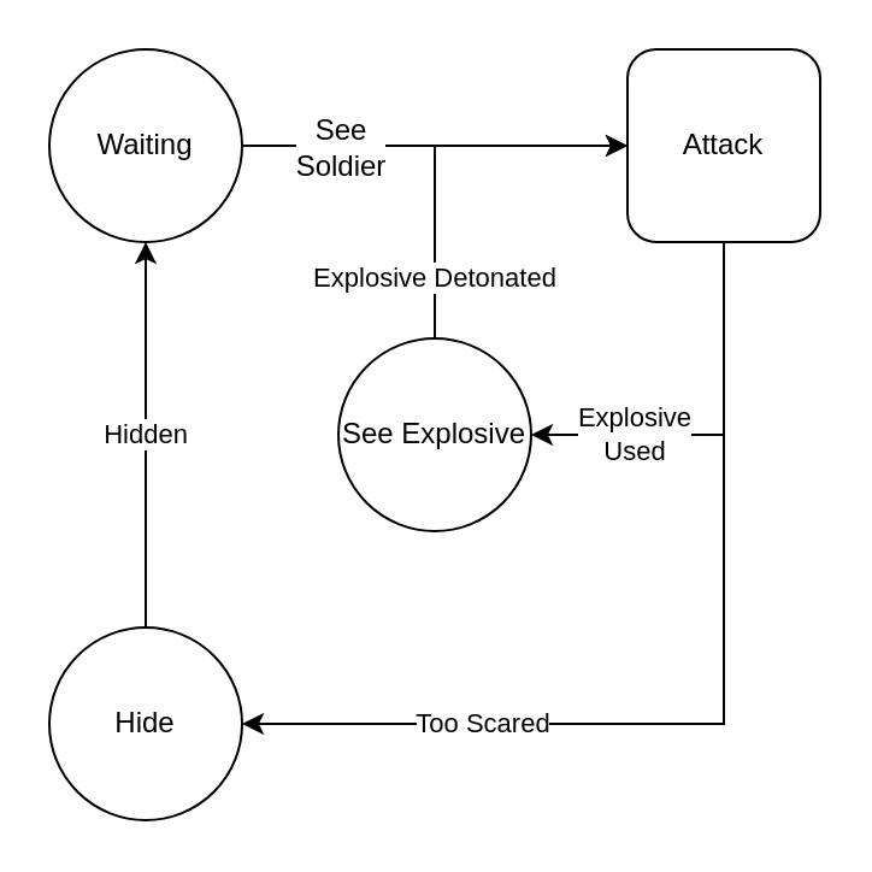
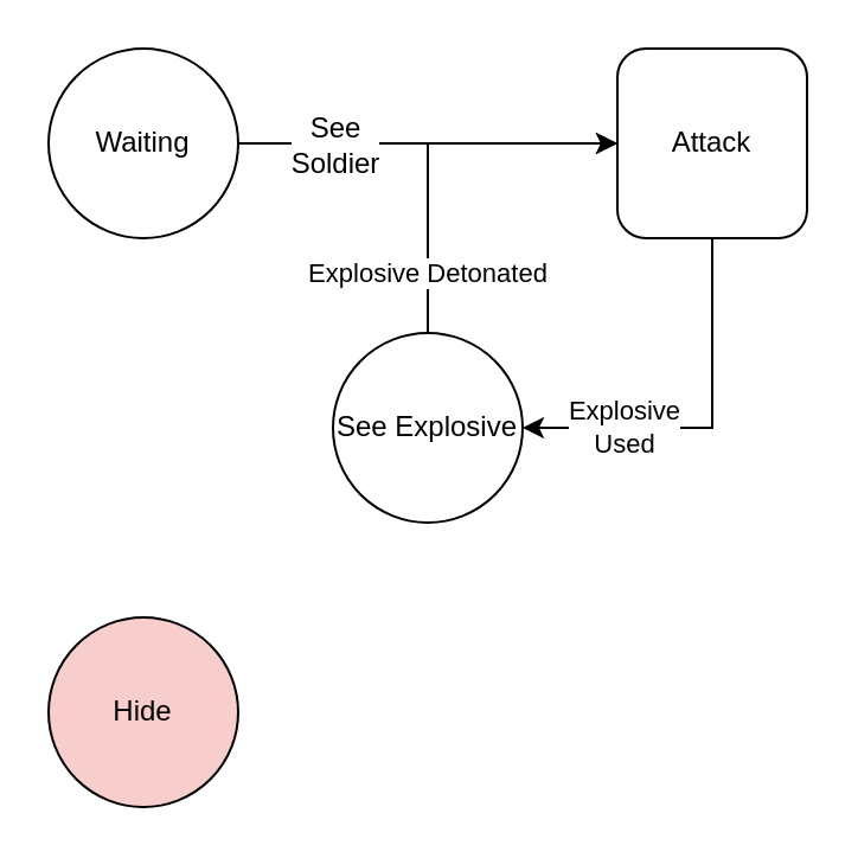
- <mxCell id="10" value="Hidden" style="edgeStyle=orthogonalEdgeStyle;rounded=0;orthogonalLoop=1;jettySize=auto;html=1;entryX=0.5;entryY=1;entryDx=0;entryDy=0;exitX=0.5;exitY=0;exitDx=0;exitDy=0;" parent="1" target="4" edge="1" source="9"><mxGeometry relative="1" as="geometry"><mxPoint x="80" y="260" as="sourcePoint" /><mxPoint as="offset" /><Array as="points" /></mxGeometry></mxCell>
- <mxCell id="9" value="Hide" style="ellipse;whiteSpace=wrap;html=1;aspect=fixed;" parent="1" vertex="1"><mxGeometry x="20" y="260" width="80" height="80" as="geometry" /></mxCell>
+ <mxCell id="9" value="Hide" style="ellipse;whiteSpace=wrap;html=1;aspect=fixed;fillColor=#f8cecc;" parent="1" vertex="1"><mxGeometry x="20" y="260" width="80" height="80" as="geometry" /></mxCell>
- <mxCell id="5" value="Too Scared" style="edgeStyle=orthogonalEdgeStyle;rounded=0;orthogonalLoop=1;jettySize=auto;html=1;entryX=1;entryY=0.5;entryDx=0;entryDy=0;" parent="1" source="7" target="9" edge="1"><mxGeometry x="0.5" relative="1" as="geometry"><Array as="points"><mxPoint x="300" y="300" /></Array><mxPoint as="offset" /></mxGeometry></mxCell>
